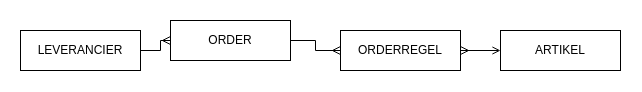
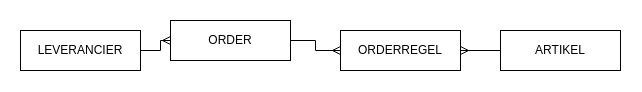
- <mxCell id="6" value="" style="edgeStyle=orthogonalEdgeStyle;rounded=0;orthogonalLoop=1;jettySize=auto;html=1;startArrow=ERmany;startFill=0;endArrow=open;endFill=0;" edge="1" parent="1" source="7" target="8"><mxGeometry relative="1" as="geometry" /></mxCell>
+ <mxCell id="6" value="" style="edgeStyle=orthogonalEdgeStyle;rounded=0;orthogonalLoop=1;jettySize=auto;html=1;startArrow=ERmany;startFill=0;endArrow=none;endFill=0;" edge="1" parent="1" source="7" target="8"><mxGeometry relative="1" as="geometry" /></mxCell>
